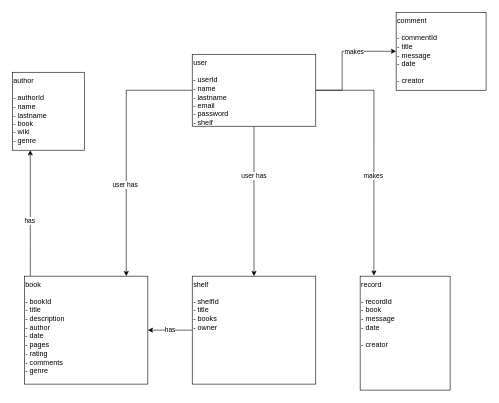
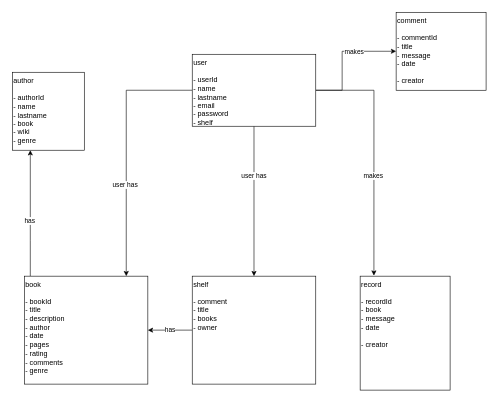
- <mxCell id="18" value="shelf&lt;br&gt;&lt;br&gt;- shelfId&lt;br&gt;- title&lt;br&gt;- books&lt;br&gt;- owner" style="rounded=0;whiteSpace=wrap;html=1;align=left;verticalAlign=top;" parent="1" vertex="1"><mxGeometry x="320" y="460" width="206" height="180" as="geometry" /></mxCell>
+ <mxCell id="18" value="shelf&lt;br&gt;&lt;br&gt;- comment&lt;br&gt;- title&lt;br&gt;- books&lt;br&gt;- owner" style="rounded=0;whiteSpace=wrap;html=1;align=left;verticalAlign=top;" parent="1" vertex="1"><mxGeometry x="320" y="460" width="206" height="180" as="geometry" /></mxCell>
